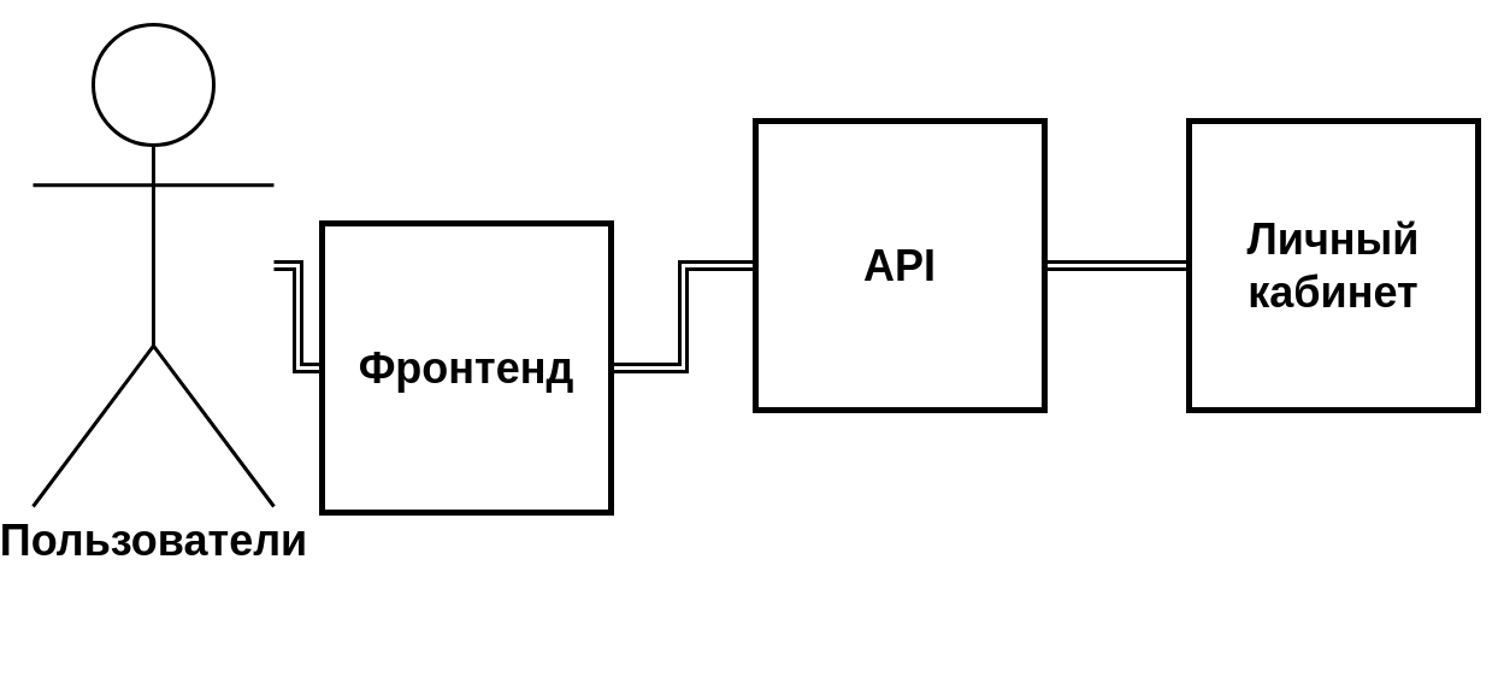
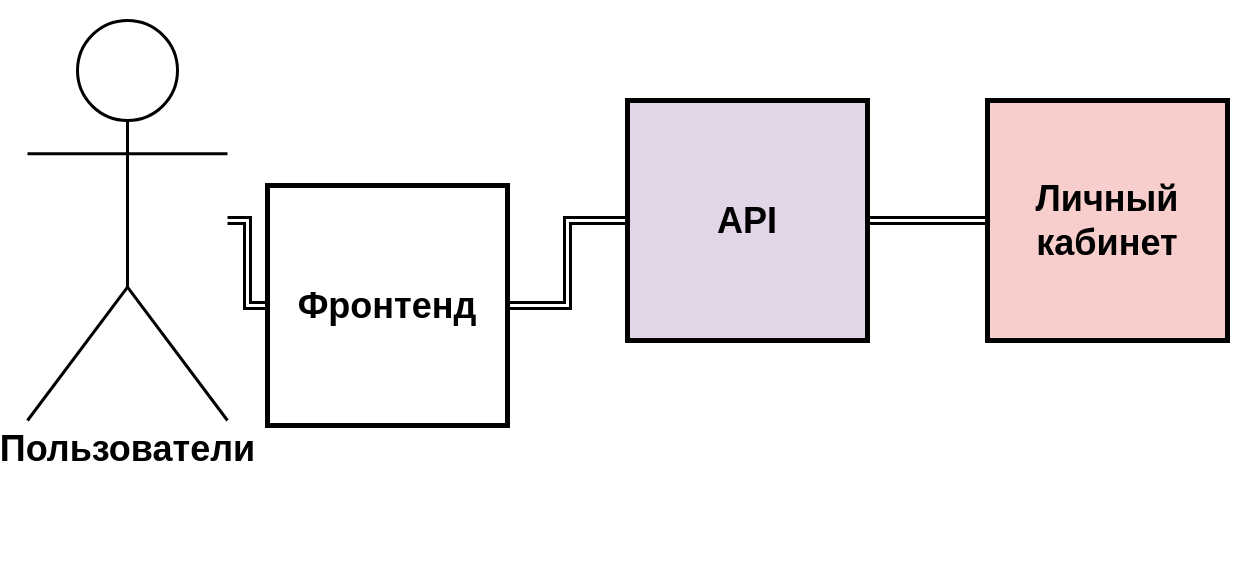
- <mxCell id="11" value="&lt;font style=&quot;font-size: 36px&quot;&gt;API&lt;/font&gt;" style="rounded=0;whiteSpace=wrap;html=1;fontFamily=Helvetica;fontSize=12;fontColor=#000000;align=center;strokeColor=#000000;fillColor=#ffffff;fontStyle=1;strokeWidth=5;" parent="1" vertex="1"><mxGeometry x="620" y="100" width="240" height="240" as="geometry" /></mxCell>
+ <mxCell id="11" value="&lt;font style=&quot;font-size: 36px&quot;&gt;API&lt;/font&gt;" style="rounded=0;whiteSpace=wrap;html=1;fontFamily=Helvetica;fontSize=12;fontColor=#000000;align=center;strokeColor=#000000;fillColor=#e1d5e7;fontStyle=1;strokeWidth=5;" parent="1" vertex="1"><mxGeometry x="620" y="100" width="240" height="240" as="geometry" /></mxCell>
- <mxCell id="12" value="&lt;font style=&quot;font-size: 36px&quot;&gt;Личный кабинет&lt;br&gt;&lt;/font&gt;" style="rounded=0;whiteSpace=wrap;html=1;fontFamily=Helvetica;fontSize=12;fontColor=#000000;align=center;strokeColor=#000000;fillColor=#ffffff;fontStyle=1;strokeWidth=5;" parent="1" vertex="1"><mxGeometry x="980" y="100" width="240" height="240" as="geometry" /></mxCell>
+ <mxCell id="12" value="&lt;font style=&quot;font-size: 36px&quot;&gt;Личный кабинет&lt;br&gt;&lt;/font&gt;" style="rounded=0;whiteSpace=wrap;html=1;fontFamily=Helvetica;fontSize=12;fontColor=#000000;align=center;strokeColor=#000000;fillColor=#f8cecc;fontStyle=1;strokeWidth=5;" parent="1" vertex="1"><mxGeometry x="980" y="100" width="240" height="240" as="geometry" /></mxCell>
